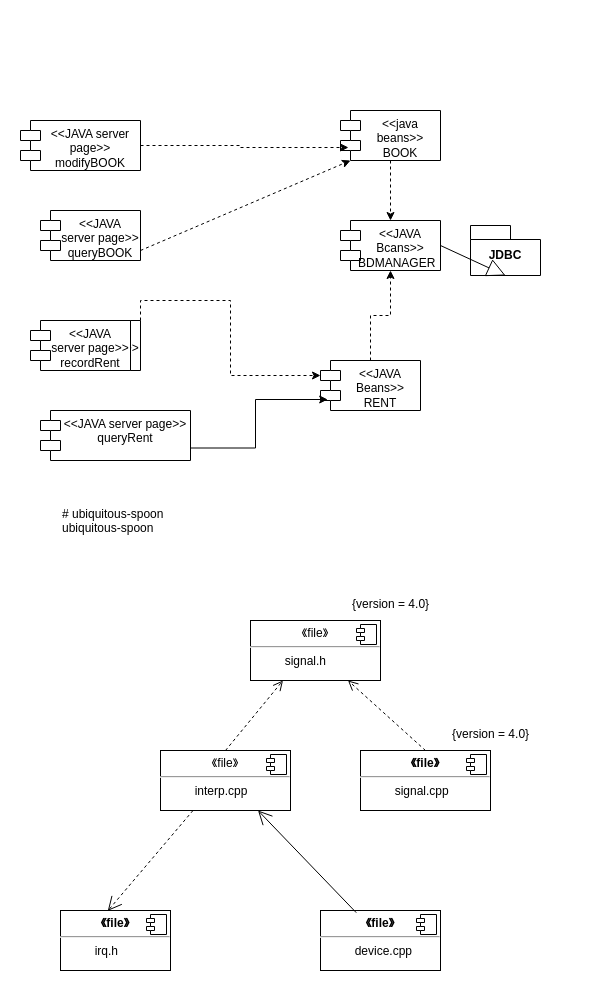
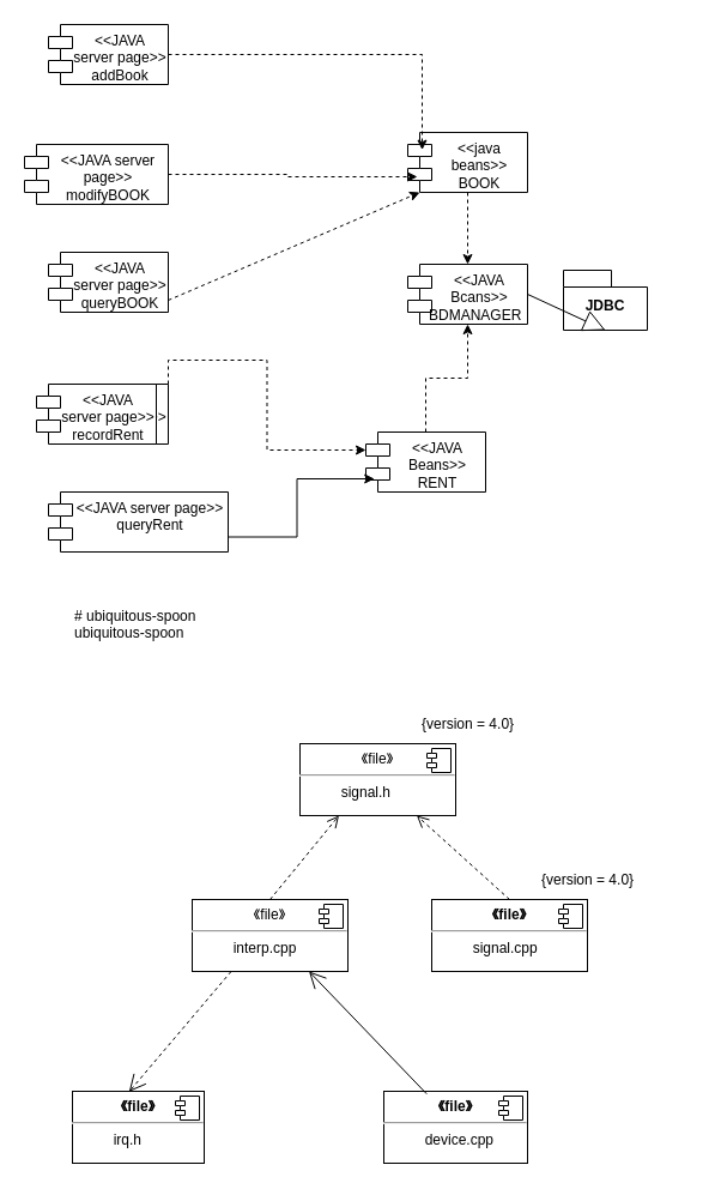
+ <mxCell id="5" value="&amp;lt;&amp;lt;JAVA server page&amp;gt;&amp;gt;&lt;br&gt;addBook" style="shape=module;align=left;spacingLeft=20;align=center;verticalAlign=top;whiteSpace=wrap;html=1;" vertex="1" parent="1"><mxGeometry x="40" y="20" width="100" height="50" as="geometry" /></mxCell>
+ <mxCell id="15" style="edgeStyle=orthogonalEdgeStyle;rounded=0;orthogonalLoop=1;jettySize=auto;html=1;entryX=0.12;entryY=0.292;entryDx=0;entryDy=0;entryPerimeter=0;dashed=1;" edge="1" parent="1" source="5" target="7"><mxGeometry relative="1" as="geometry" /></mxCell>
- <mxCell id="10" value="&amp;lt;&amp;lt;JAVA Beans&amp;gt;&amp;gt;&lt;br&gt;RENT" style="shape=module;align=left;spacingLeft=20;align=center;verticalAlign=top;whiteSpace=wrap;html=1;" vertex="1" parent="1"><mxGeometry x="320" y="360" width="100" height="50" as="geometry" /></mxCell>
+ <mxCell id="10" value="&amp;lt;&amp;lt;JAVA Beans&amp;gt;&amp;gt;&lt;br&gt;RENT" style="shape=module;align=left;spacingLeft=20;align=center;verticalAlign=top;whiteSpace=wrap;html=1;" vertex="1" parent="1"><mxGeometry x="305" y="360" width="100" height="50" as="geometry" /></mxCell>
